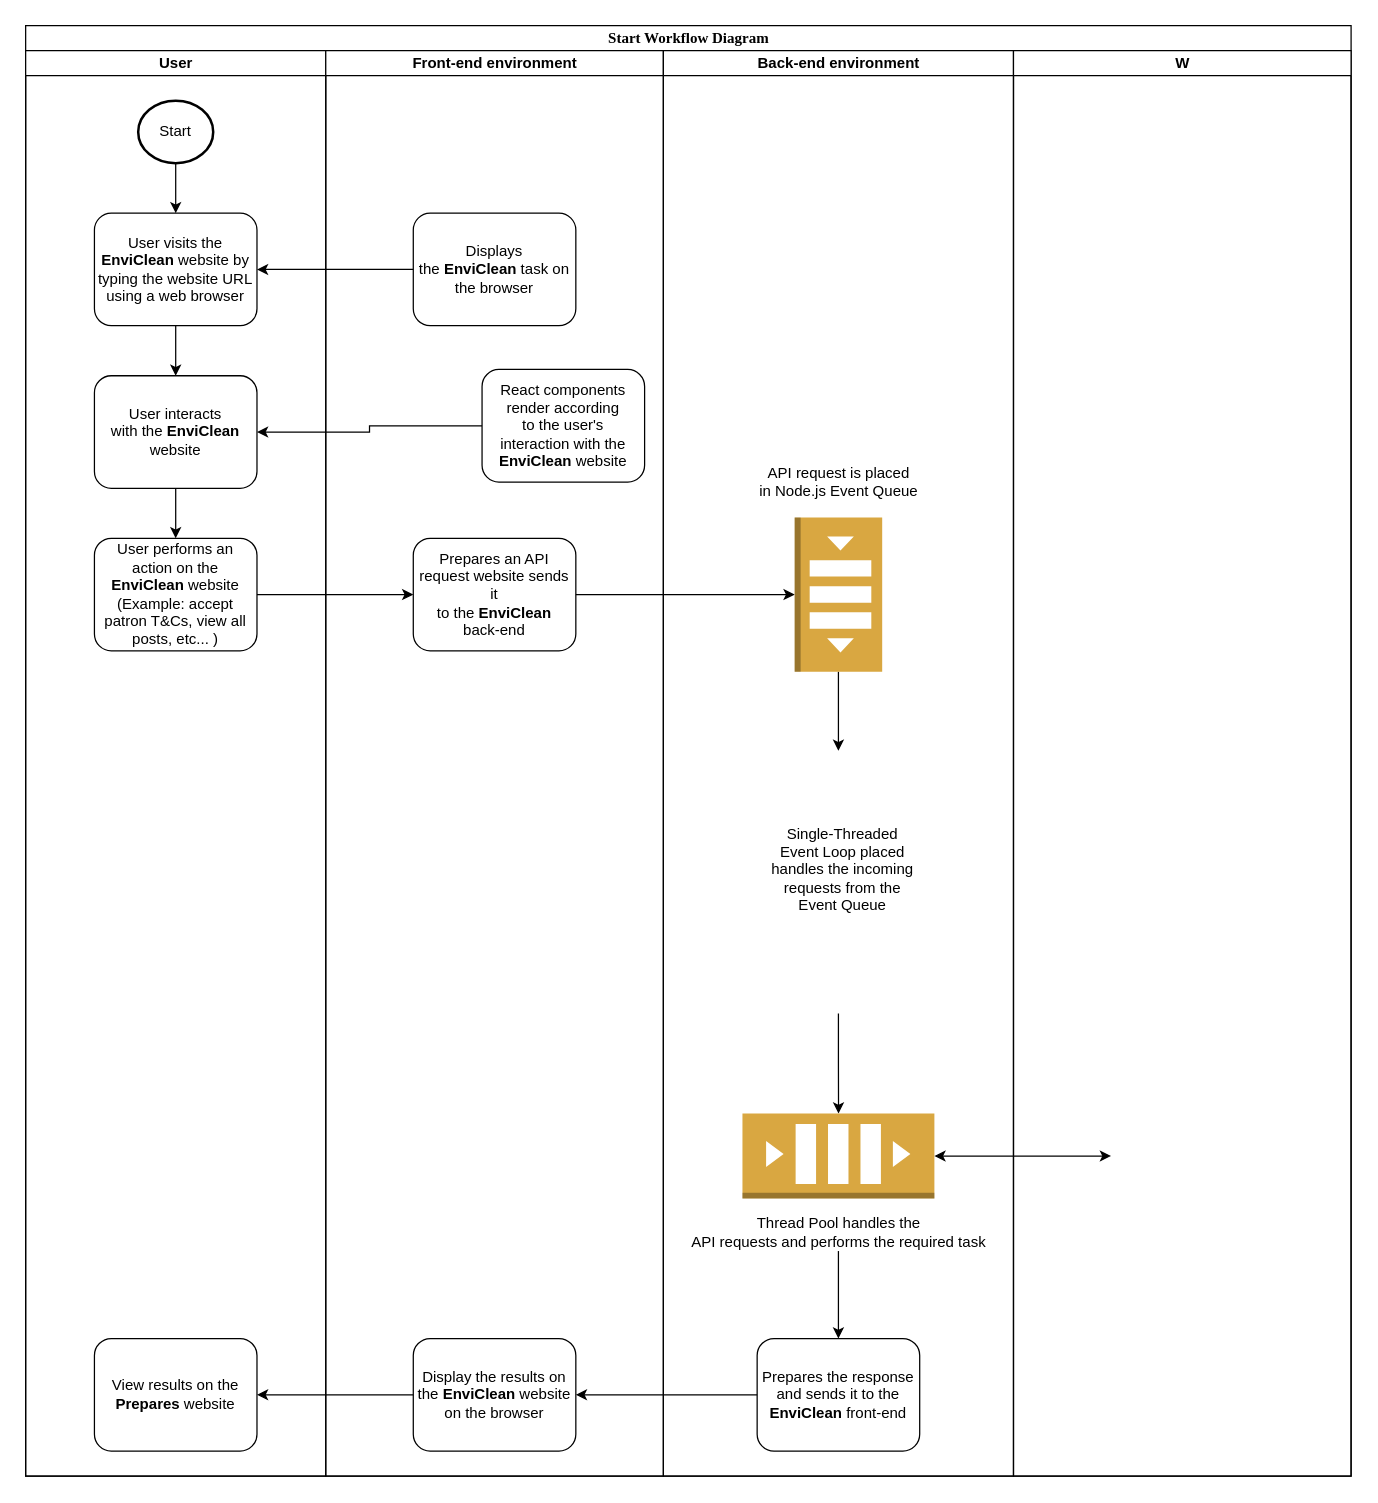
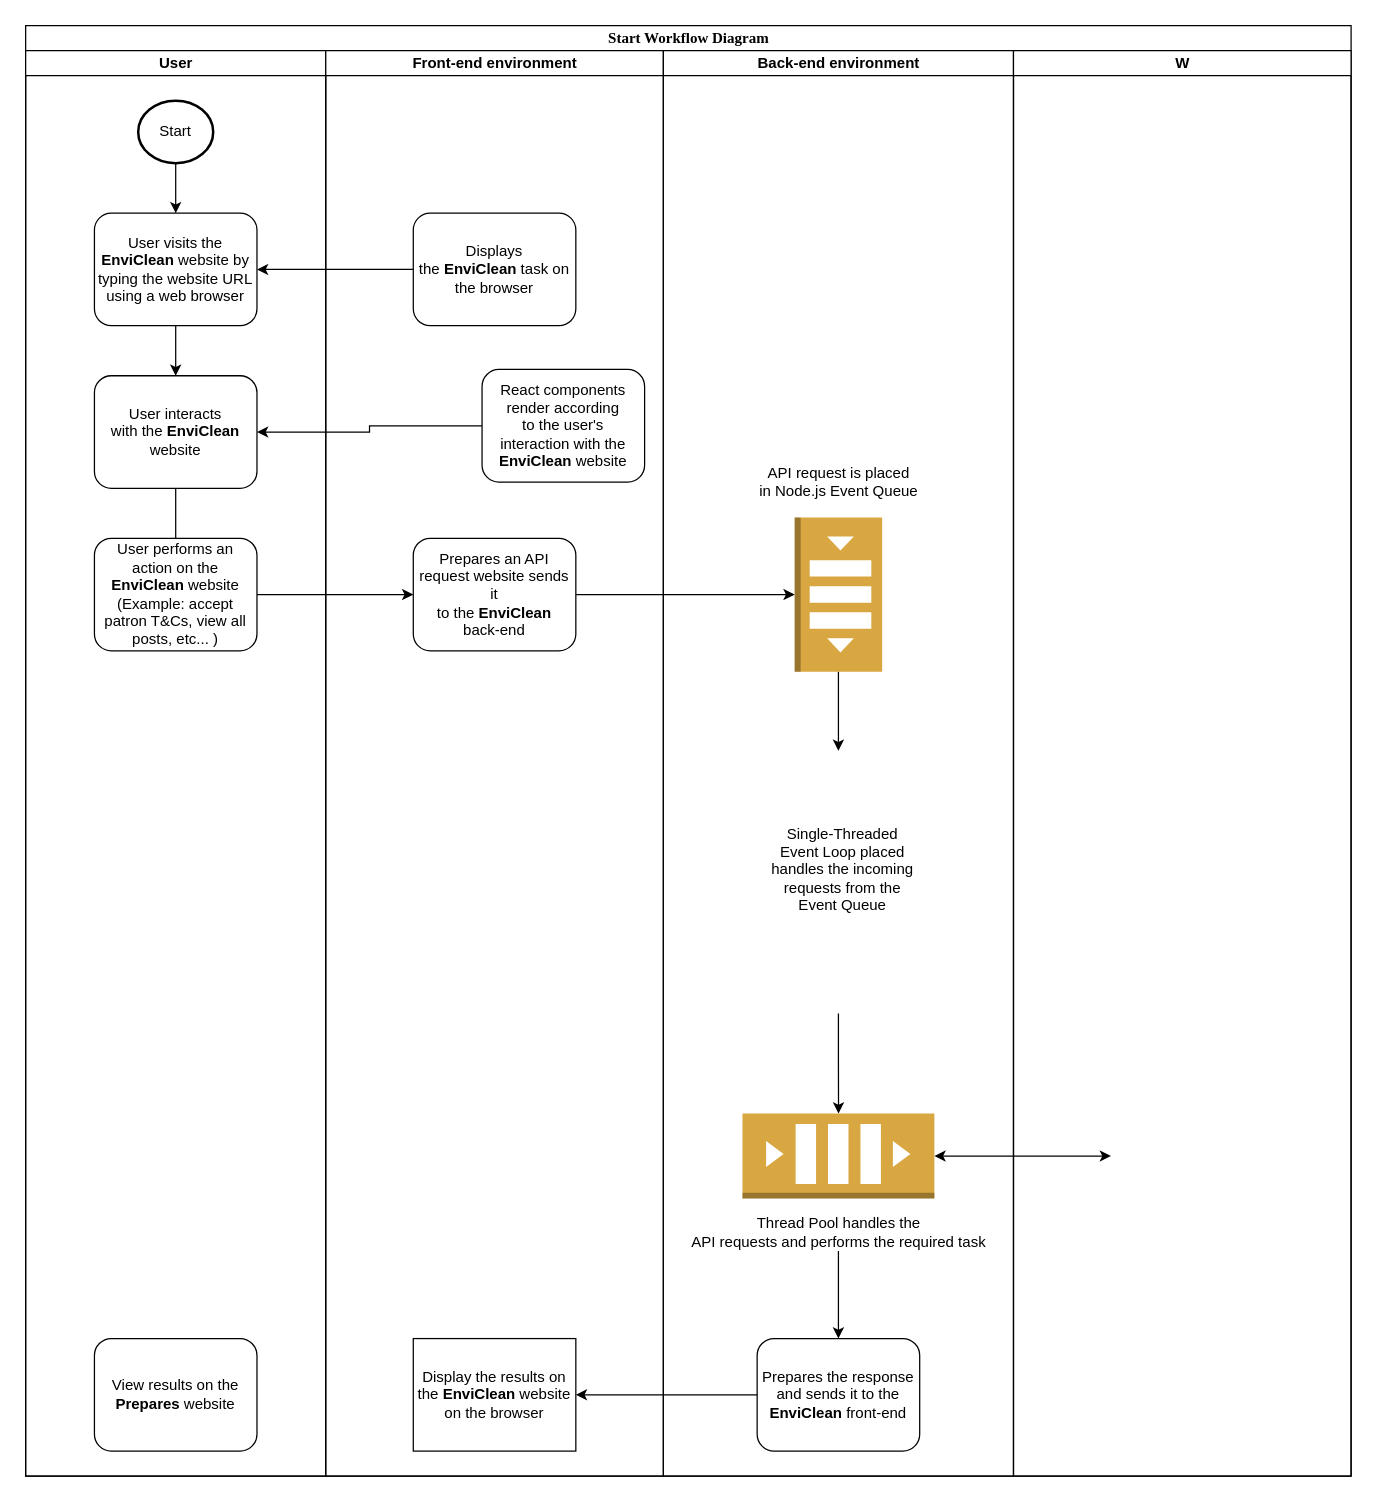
- <mxCell id="8" value="" style="edgeStyle=orthogonalEdgeStyle;rounded=0;orthogonalLoop=1;jettySize=auto;html=1;" edge="1" parent="3" source="9" target="10"><mxGeometry relative="1" as="geometry" /></mxCell>
+ <mxCell id="8" value="" style="edgeStyle=orthogonalEdgeStyle;rounded=0;orthogonalLoop=1;jettySize=auto;html=1;endArrow=none;" edge="1" parent="3" source="9" target="10"><mxGeometry relative="1" as="geometry" /></mxCell>
- <mxCell id="36" style="edgeStyle=orthogonalEdgeStyle;rounded=0;orthogonalLoop=1;jettySize=auto;html=1;entryX=1;entryY=0.5;entryDx=0;entryDy=0;" edge="1" parent="2" source="16" target="11"><mxGeometry relative="1" as="geometry" /></mxCell>
- <mxCell id="16" value="Display the results on the&amp;nbsp;&lt;b&gt;EnviClean&lt;/b&gt;&amp;nbsp;website on the browser" style="rounded=1;whiteSpace=wrap;html=1;" vertex="1" parent="12"><mxGeometry x="70" y="1030" width="130" height="90" as="geometry" /></mxCell>
+ <mxCell id="16" value="Display the results on the&amp;nbsp;&lt;b&gt;EnviClean&lt;/b&gt;&amp;nbsp;website on the browser" style="whiteSpace=wrap;html=1;rounded=0;" vertex="1" parent="12"><mxGeometry x="70" y="1030" width="130" height="90" as="geometry" /></mxCell>
